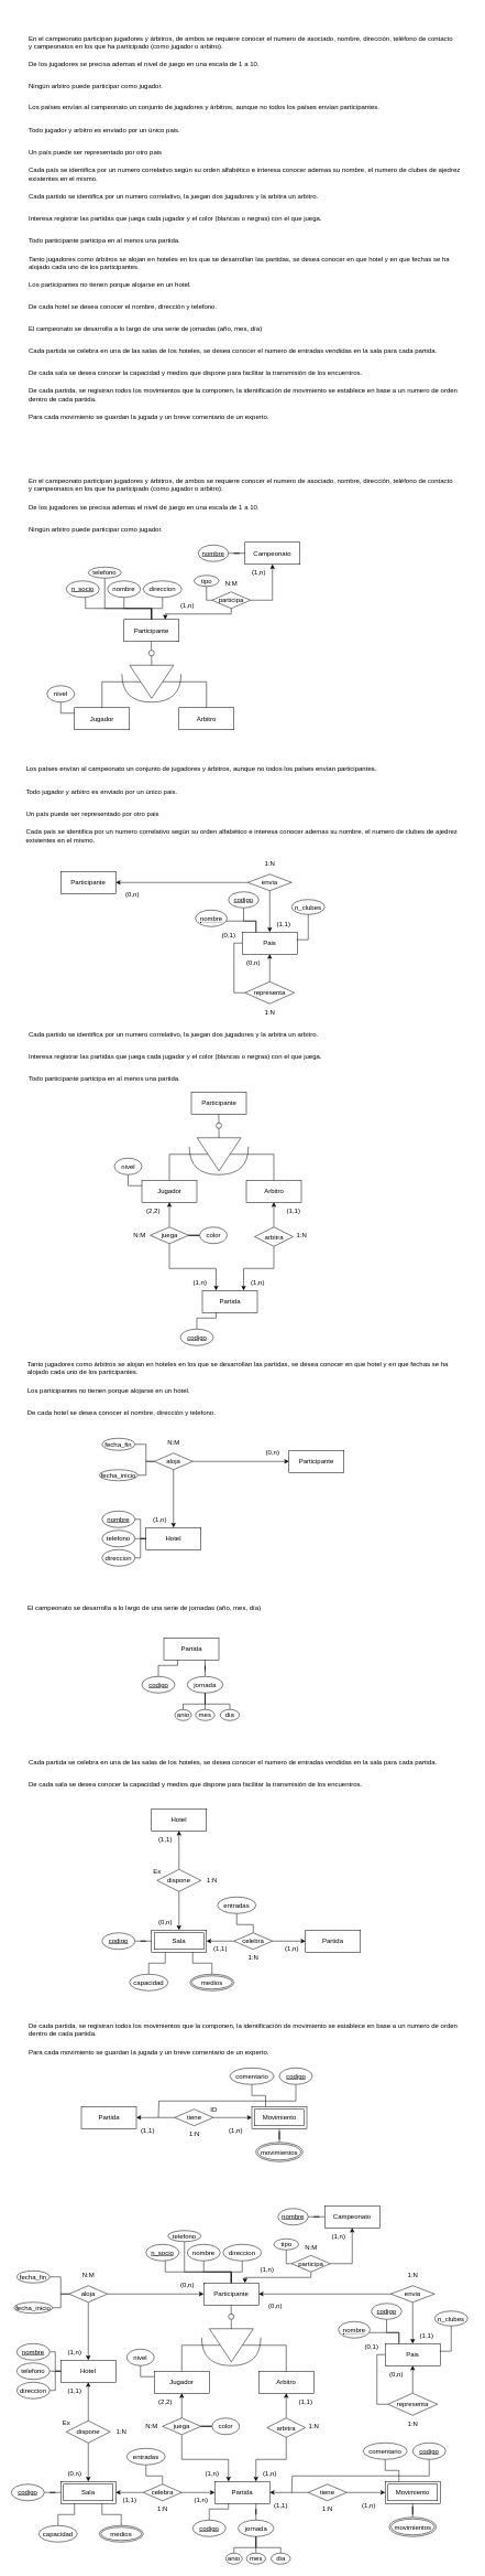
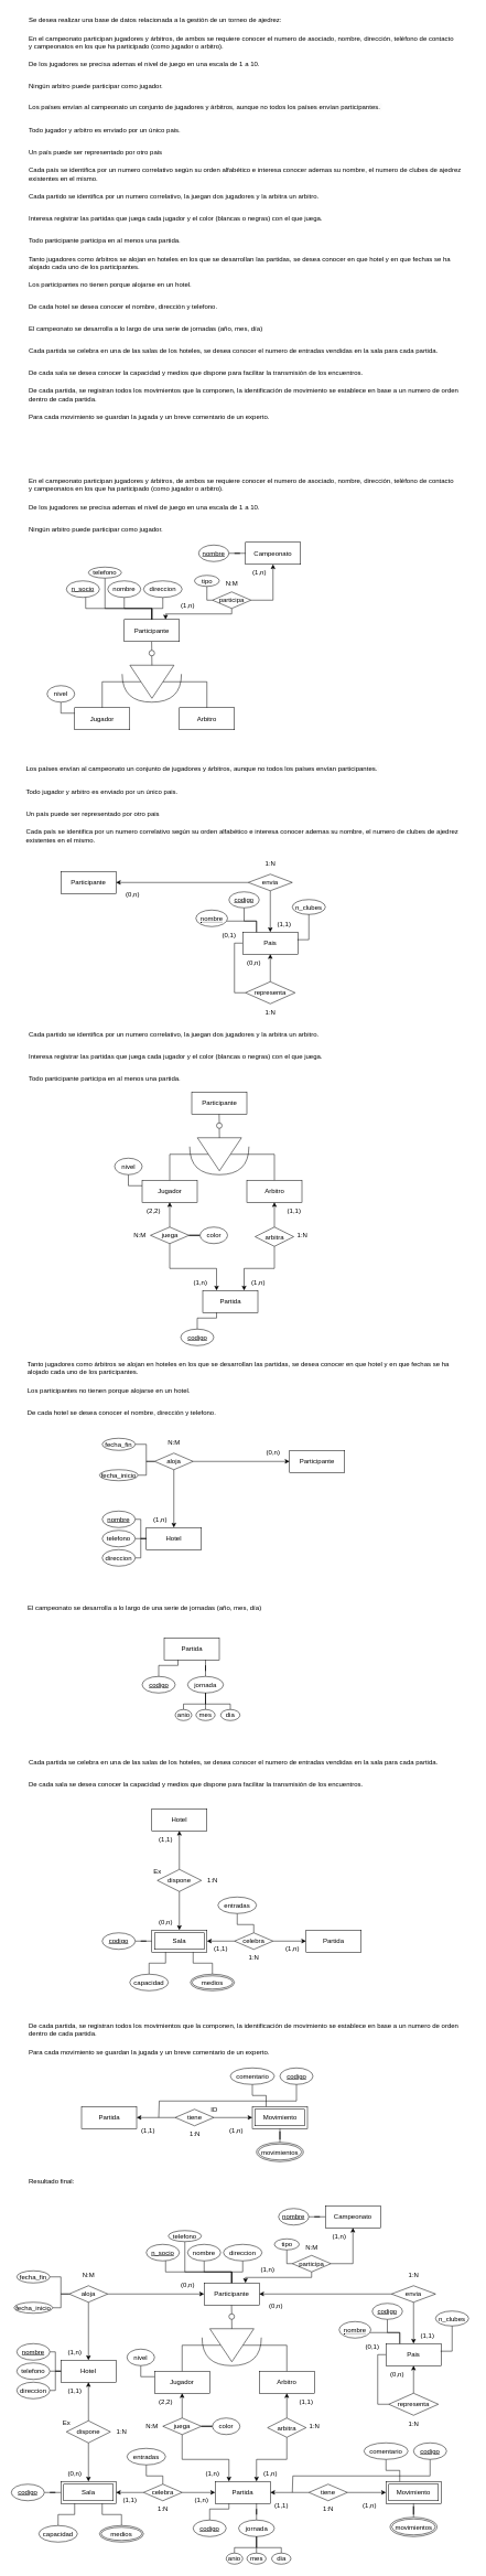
+ <mxCell id="129" value="Se desea realizar una base de datos relacionada a la gestión de un torneo de ajedrez:" style="text;align=left;verticalAlign=middle;resizable=0;points=[];autosize=1;strokeColor=none;fillColor=none;" parent="1" vertex="1"><mxGeometry x="50" y="20" width="480" height="30" as="geometry" /></mxCell>
+ <mxCell id="313" value="Resultado final:" style="text;html=1;align=left;verticalAlign=middle;resizable=0;points=[];autosize=1;strokeColor=none;fillColor=none;" parent="1" vertex="1"><mxGeometry x="50" y="3940" width="110" height="30" as="geometry" /></mxCell>
